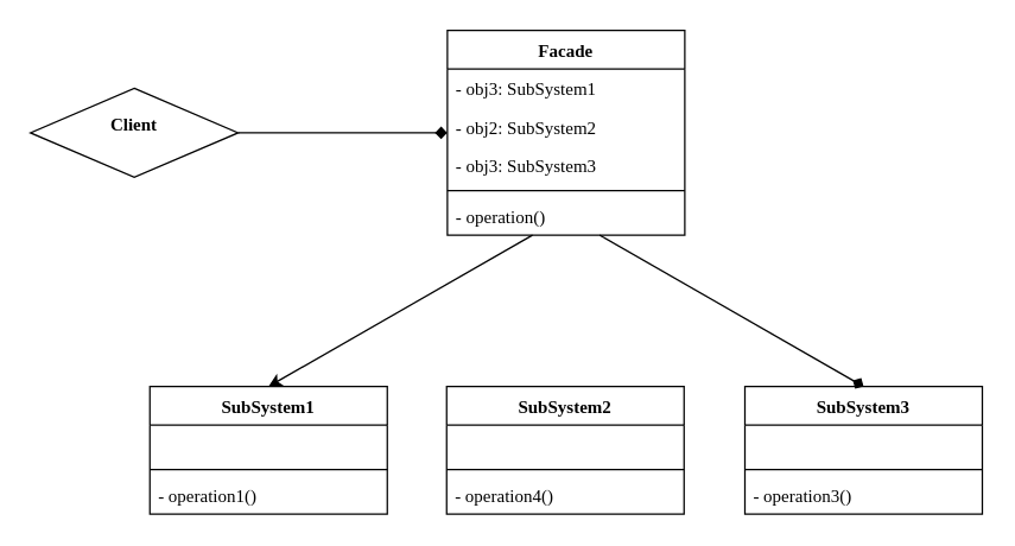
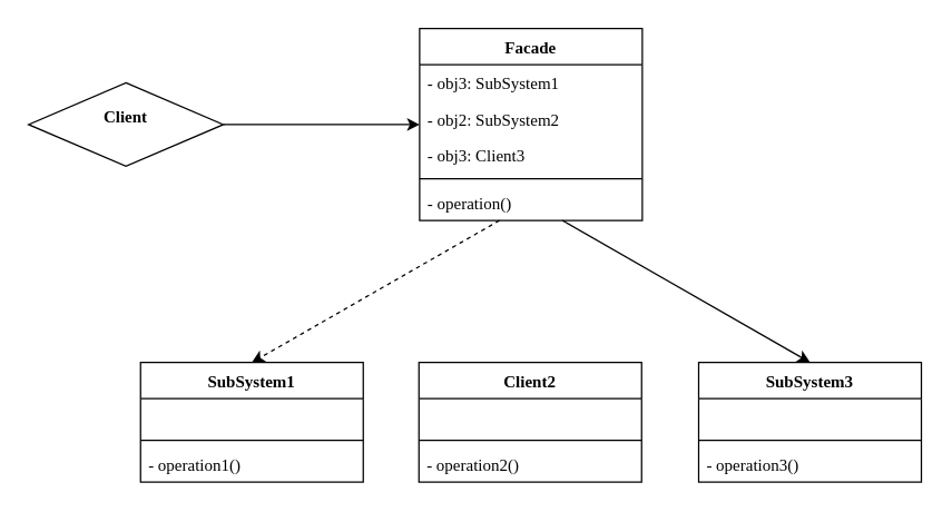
- <mxCell id="2" style="edgeStyle=orthogonalEdgeStyle;rounded=0;orthogonalLoop=1;jettySize=auto;html=1;exitX=1;exitY=0.5;exitDx=0;exitDy=0;fontFamily=Times New Roman;endArrow=diamond;" parent="1" source="3" target="4" edge="1"><mxGeometry relative="1" as="geometry" /></mxCell>
+ <mxCell id="2" style="edgeStyle=orthogonalEdgeStyle;rounded=0;orthogonalLoop=1;jettySize=auto;html=1;exitX=1;exitY=0.5;exitDx=0;exitDy=0;fontFamily=Times New Roman;" parent="1" source="3" target="4" edge="1"><mxGeometry relative="1" as="geometry" /></mxCell>
- <mxCell id="7" value="- obj3: SubSystem3" style="text;strokeColor=none;fillColor=none;align=left;verticalAlign=top;spacingLeft=4;spacingRight=4;overflow=hidden;rotatable=0;points=[[0,0.5],[1,0.5]];portConstraint=eastwest;fontFamily=Times New Roman;" vertex="1" parent="4"><mxGeometry y="78" width="160" height="26" as="geometry" /></mxCell>
+ <mxCell id="7" value="- obj3: Client3" style="text;strokeColor=none;fillColor=none;align=left;verticalAlign=top;spacingLeft=4;spacingRight=4;overflow=hidden;rotatable=0;points=[[0,0.5],[1,0.5]];portConstraint=eastwest;fontFamily=Times New Roman;" vertex="1" parent="4"><mxGeometry y="78" width="160" height="26" as="geometry" /></mxCell>
- <mxCell id="22" style="rounded=0;orthogonalLoop=1;jettySize=auto;html=1;fontFamily=Times New Roman;entryX=0.5;entryY=0;entryDx=0;entryDy=0;" edge="1" parent="1" source="9" target="10"><mxGeometry relative="1" as="geometry"><mxPoint x="130" y="190" as="sourcePoint" /><mxPoint x="271" y="190" as="targetPoint" /></mxGeometry></mxCell>
+ <mxCell id="22" style="rounded=0;orthogonalLoop=1;jettySize=auto;html=1;fontFamily=Times New Roman;entryX=0.5;entryY=0;entryDx=0;entryDy=0;dashed=1;" edge="1" parent="1" source="9" target="10"><mxGeometry relative="1" as="geometry"><mxPoint x="130" y="190" as="sourcePoint" /><mxPoint x="271" y="190" as="targetPoint" /></mxGeometry></mxCell>
- <mxCell id="23" style="rounded=0;orthogonalLoop=1;jettySize=auto;html=1;fontFamily=Times New Roman;entryX=0.5;entryY=0;entryDx=0;entryDy=0;endArrow=diamond;" edge="1" parent="1" source="9" target="18"><mxGeometry relative="1" as="geometry"><mxPoint x="381.171" y="178" as="sourcePoint" /><mxPoint x="225.589" y="280" as="targetPoint" /></mxGeometry></mxCell>
+ <mxCell id="23" style="rounded=0;orthogonalLoop=1;jettySize=auto;html=1;fontFamily=Times New Roman;entryX=0.5;entryY=0;entryDx=0;entryDy=0;" edge="1" parent="1" source="9" target="18"><mxGeometry relative="1" as="geometry"><mxPoint x="381.171" y="178" as="sourcePoint" /><mxPoint x="225.589" y="280" as="targetPoint" /></mxGeometry></mxCell>
- <mxCell id="14" value="SubSystem2" style="swimlane;fontStyle=1;align=center;verticalAlign=top;childLayout=stackLayout;horizontal=1;startSize=26;horizontalStack=0;resizeParent=1;resizeParentMax=0;resizeLast=0;collapsible=1;marginBottom=0;fontFamily=Times New Roman;" vertex="1" parent="1"><mxGeometry x="300.5" y="260" width="160" height="86" as="geometry" /></mxCell>
+ <mxCell id="14" value="Client2" style="swimlane;fontStyle=1;align=center;verticalAlign=top;childLayout=stackLayout;horizontal=1;startSize=26;horizontalStack=0;resizeParent=1;resizeParentMax=0;resizeLast=0;collapsible=1;marginBottom=0;fontFamily=Times New Roman;" vertex="1" parent="1"><mxGeometry x="300.5" y="260" width="160" height="86" as="geometry" /></mxCell>
- <mxCell id="17" value="- operation4()&#10;" style="text;strokeColor=none;fillColor=none;align=left;verticalAlign=top;spacingLeft=4;spacingRight=4;overflow=hidden;rotatable=0;points=[[0,0.5],[1,0.5]];portConstraint=eastwest;fontFamily=Times New Roman;" vertex="1" parent="14"><mxGeometry y="60" width="160" height="26" as="geometry" /></mxCell>
+ <mxCell id="17" value="- operation2()&#10;" style="text;strokeColor=none;fillColor=none;align=left;verticalAlign=top;spacingLeft=4;spacingRight=4;overflow=hidden;rotatable=0;points=[[0,0.5],[1,0.5]];portConstraint=eastwest;fontFamily=Times New Roman;" vertex="1" parent="14"><mxGeometry y="60" width="160" height="26" as="geometry" /></mxCell>
